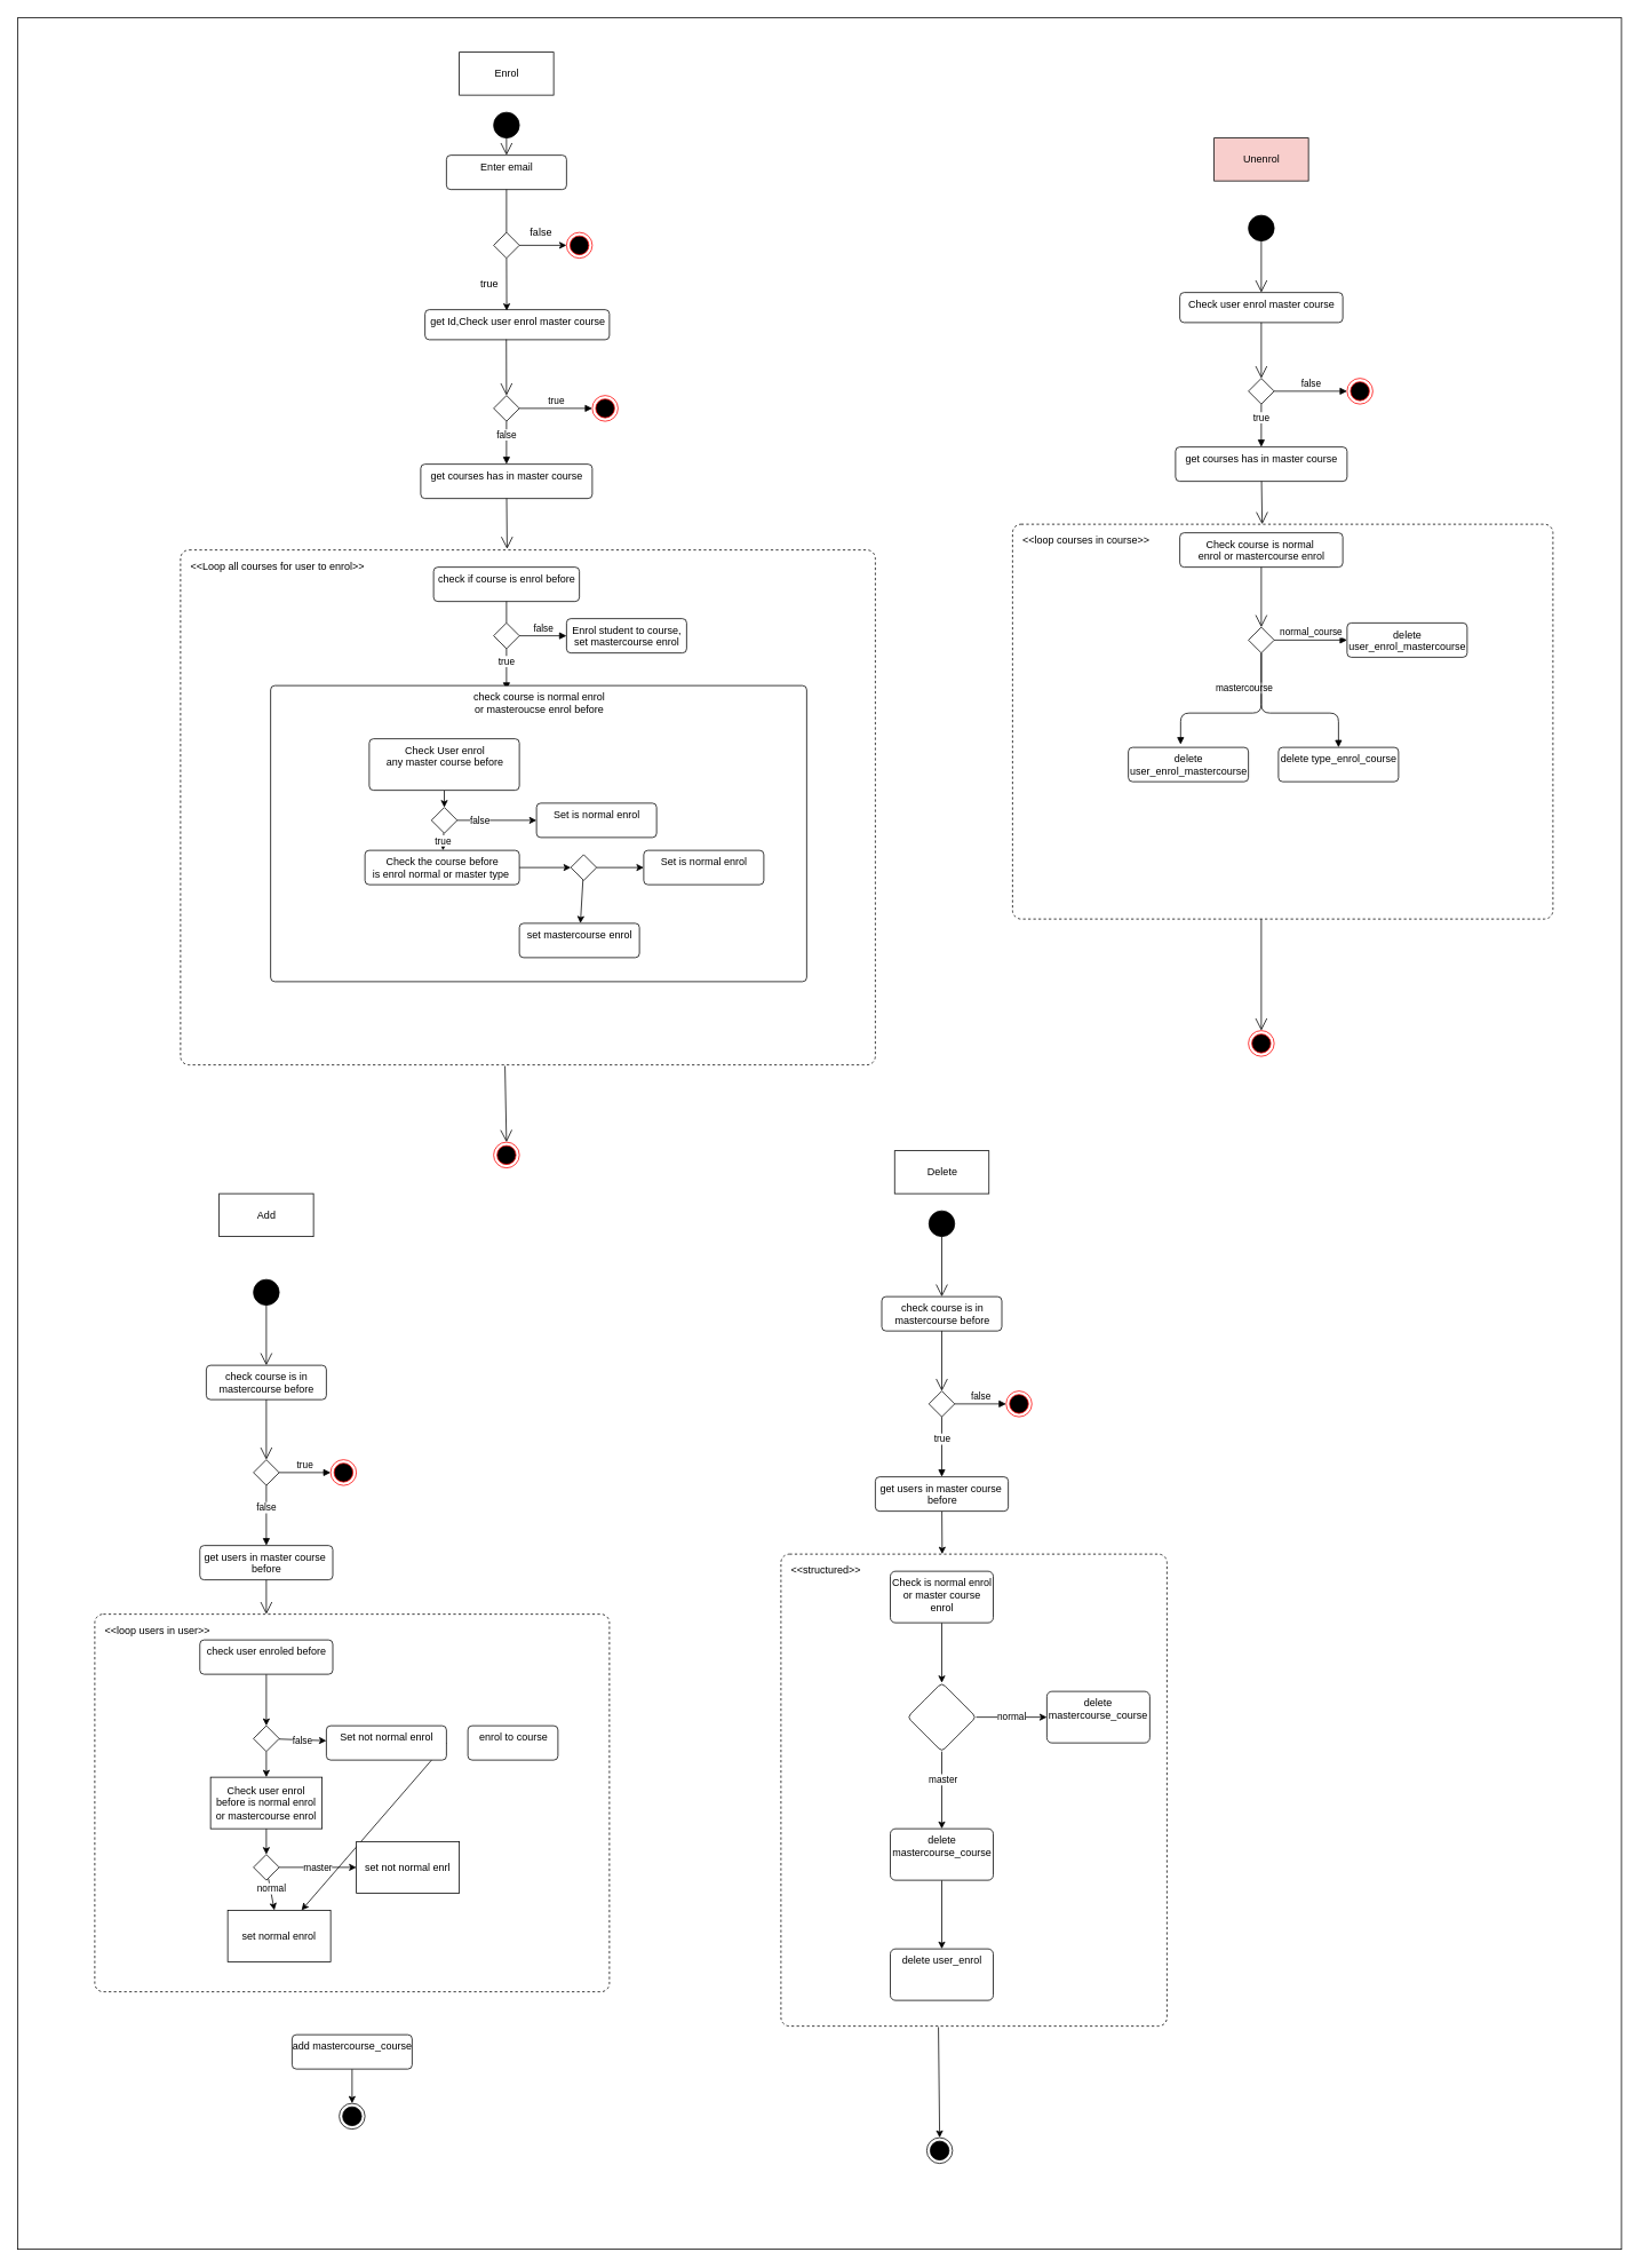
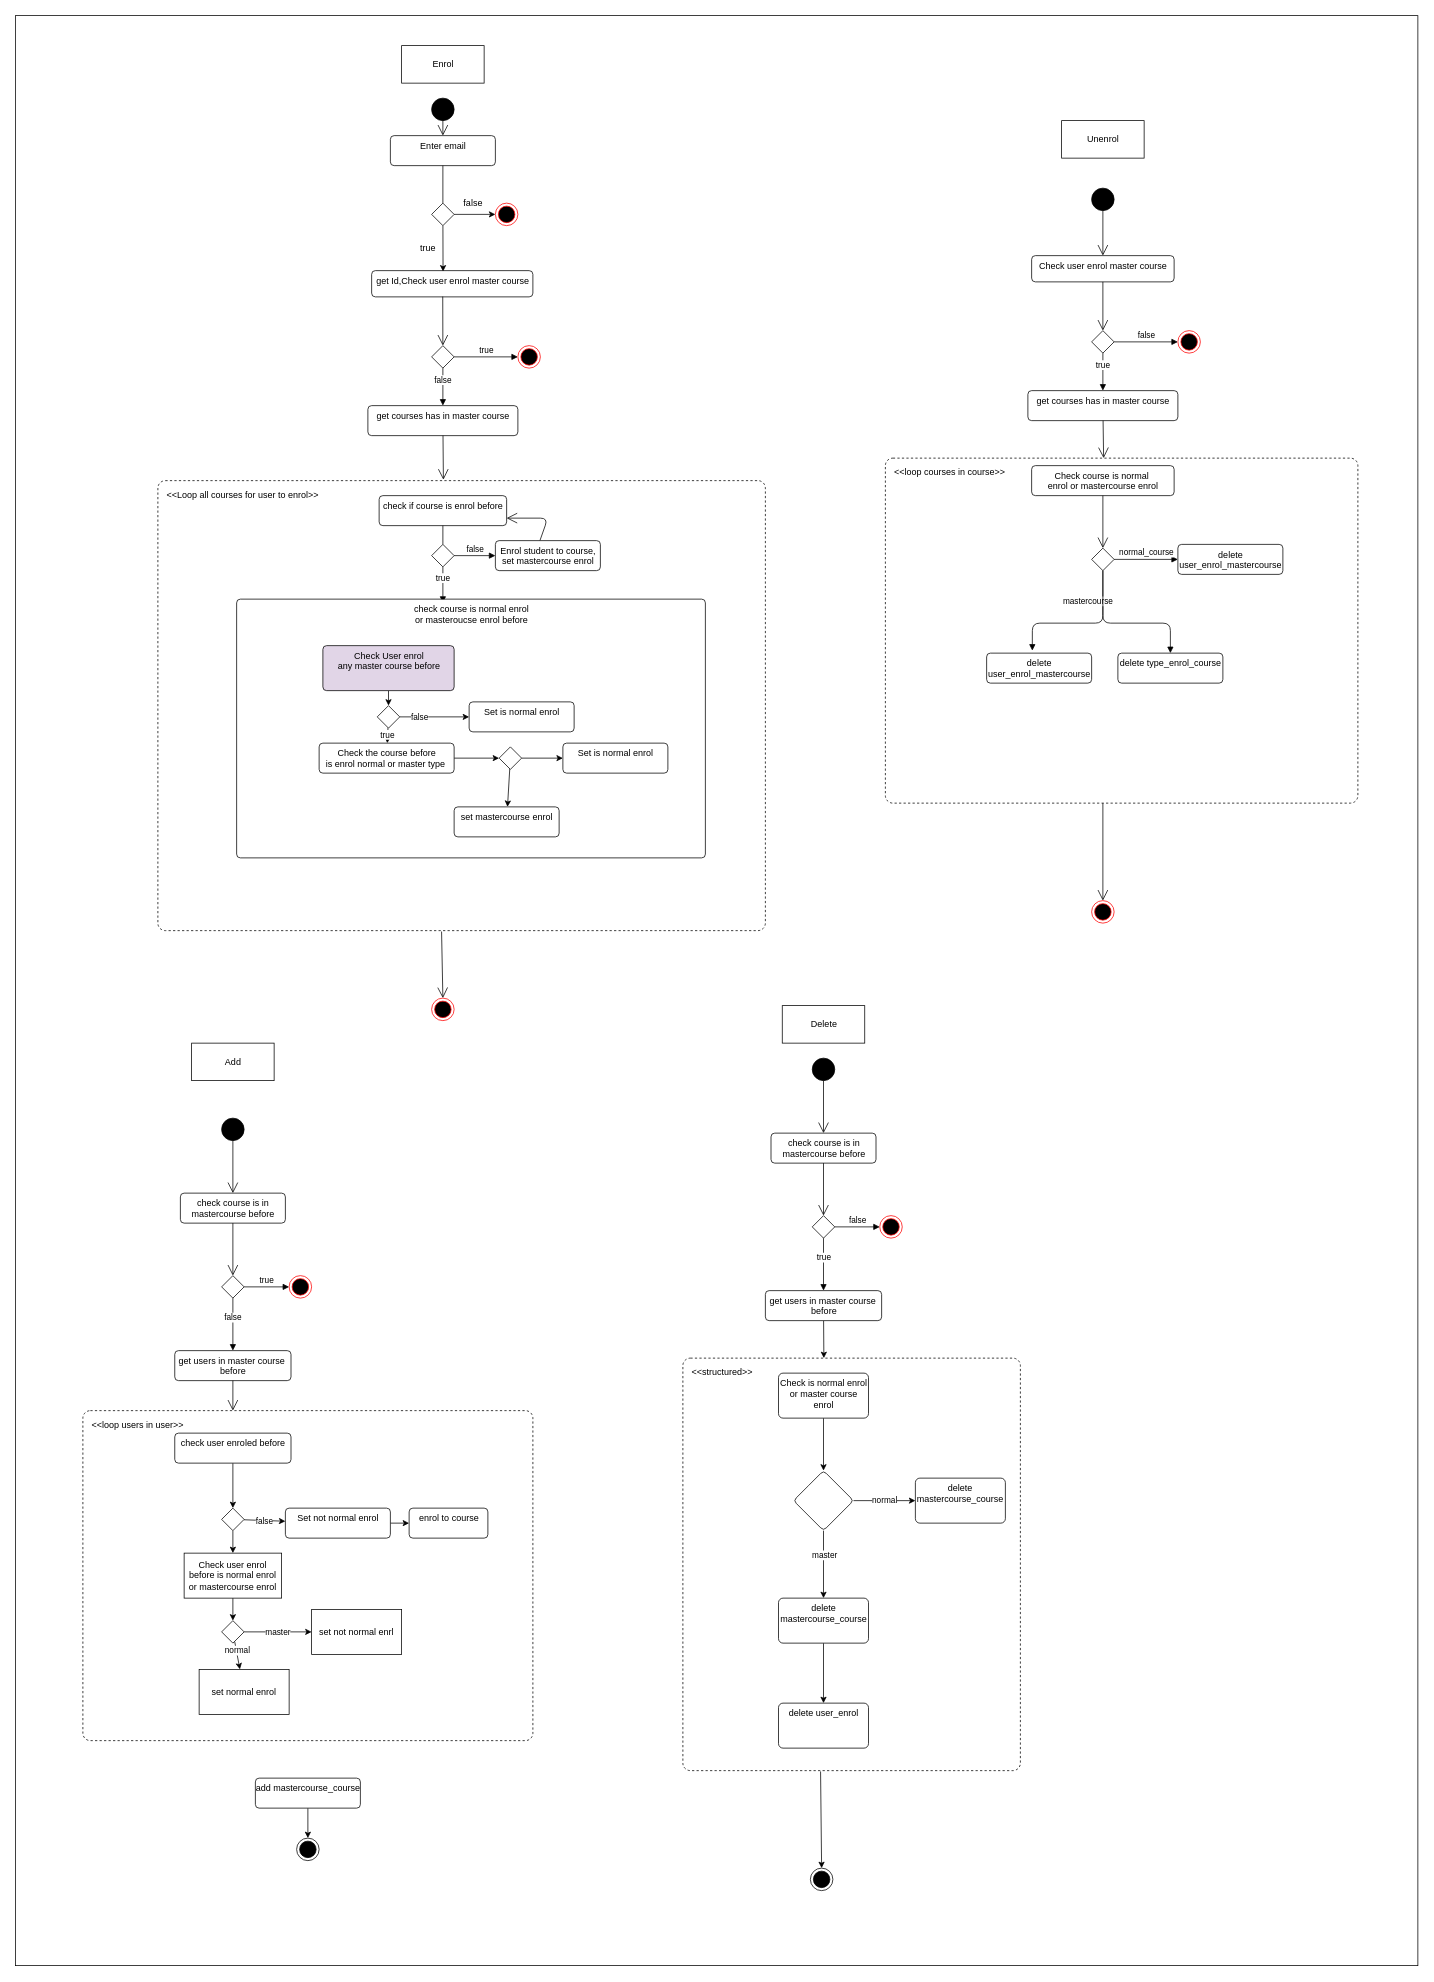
- <mxCell id="39" value="Unenrol" style="html=1;fillColor=#f8cecc;" parent="1" vertex="1"><mxGeometry x="1415" y="160" width="110" height="50" as="geometry" /></mxCell>
+ <mxCell id="39" value="Unenrol" style="html=1;" parent="1" vertex="1"><mxGeometry x="1415" y="160" width="110" height="50" as="geometry" /></mxCell>
+ <mxCell id="15" value="" style="endArrow=open;endFill=1;endSize=12;html=1;exitX=0.425;exitY=-0.008;exitDx=0;exitDy=0;exitPerimeter=0;entryX=1;entryY=0.75;entryDx=0;entryDy=0;" parent="1" source="14" target="12" edge="1"><mxGeometry width="160" relative="1" as="geometry"><mxPoint x="560" y="660" as="sourcePoint" /><mxPoint x="730" y="670" as="targetPoint" /><Array as="points"><mxPoint x="730" y="690" /></Array></mxGeometry></mxCell>
- <mxCell id="110" value="Check User enrol &lt;br&gt;any master course before" style="html=1;align=center;verticalAlign=top;rounded=1;absoluteArcSize=1;arcSize=10;dashed=0;" parent="1" vertex="1"><mxGeometry x="430" y="860" width="175" height="60" as="geometry" /></mxCell>
+ <mxCell id="110" value="Check User enrol &lt;br&gt;any master course before" style="html=1;align=center;verticalAlign=top;rounded=1;absoluteArcSize=1;arcSize=10;dashed=0;fillColor=#e1d5e7;" parent="1" vertex="1"><mxGeometry x="430" y="860" width="175" height="60" as="geometry" /></mxCell>
- <mxCell id="64" style="edgeStyle=none;html=1;exitX=1;exitY=0.5;exitDx=0;exitDy=0;" parent="1" source="65" target="100" edge="1"><mxGeometry relative="1" as="geometry" /></mxCell>
+ <mxCell id="64" style="edgeStyle=none;html=1;entryX=0;entryY=0.5;entryDx=0;entryDy=0;exitX=1;exitY=0.5;exitDx=0;exitDy=0;" parent="1" source="65" target="66" edge="1"><mxGeometry relative="1" as="geometry" /></mxCell>
